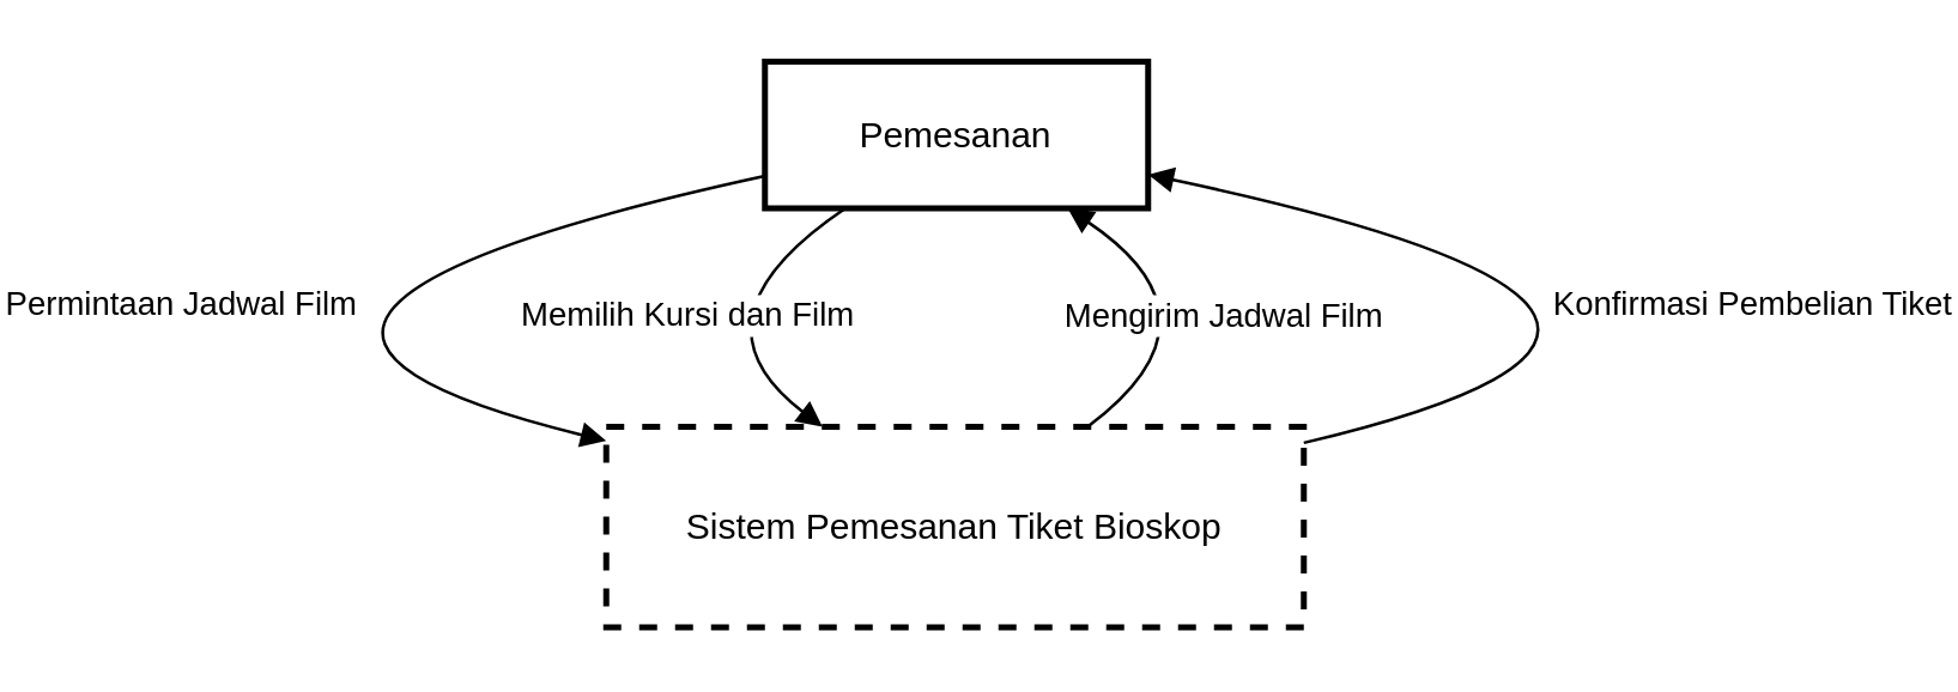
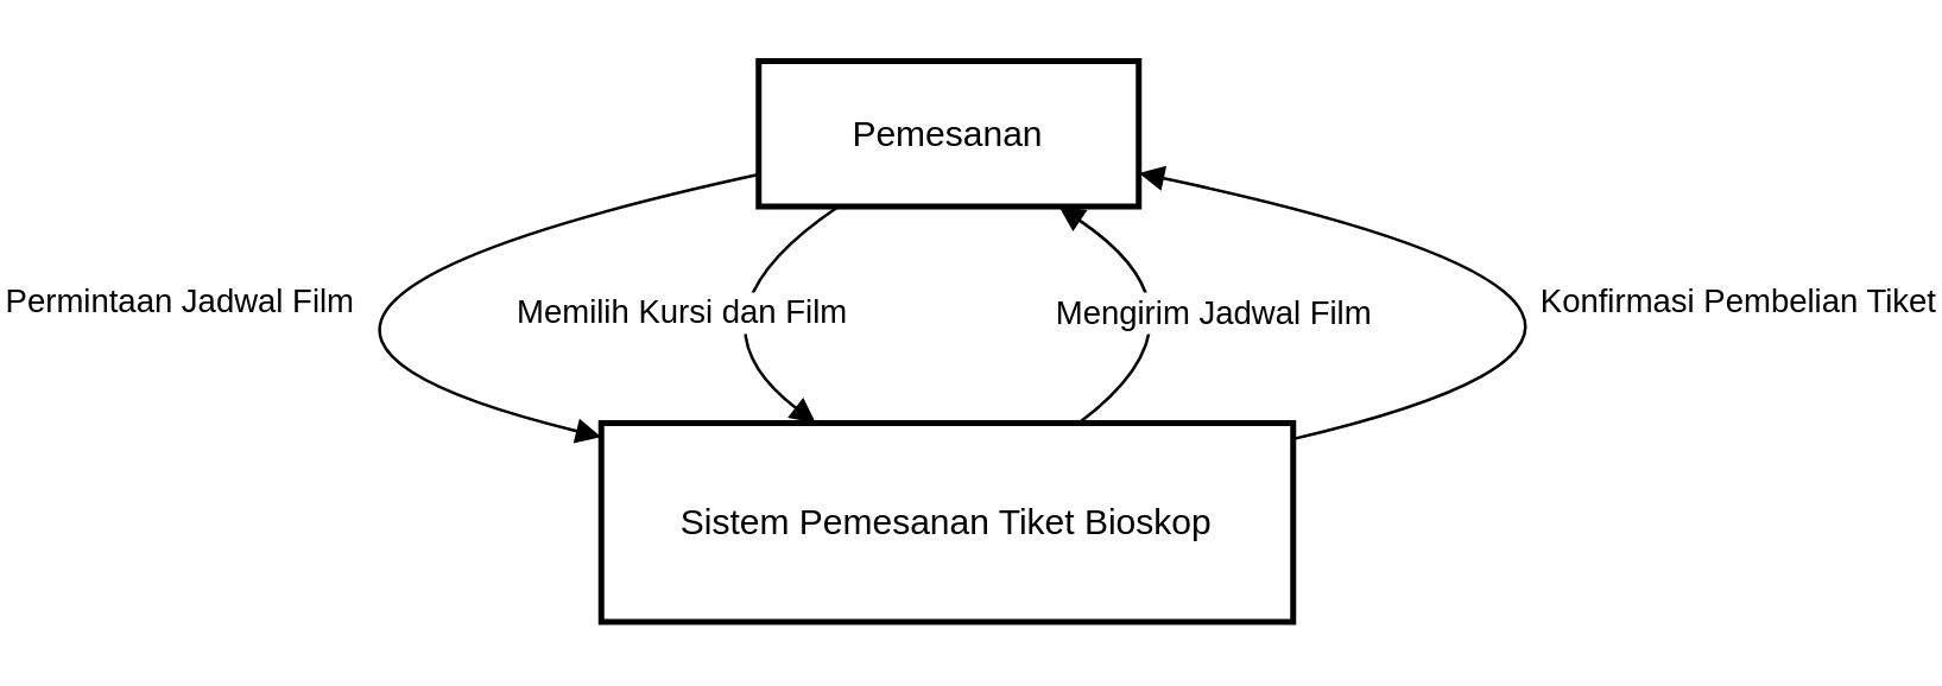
- <mxCell id="3" value="Sistem Pemesanan Tiket Bioskop" style="whiteSpace=wrap;strokeWidth=2;dashed=1;" vertex="1" parent="1"><mxGeometry x="187" y="142" width="233" height="67" as="geometry" /></mxCell>
+ <mxCell id="3" value="Sistem Pemesanan Tiket Bioskop" style="whiteSpace=wrap;strokeWidth=2;" vertex="1" parent="1"><mxGeometry x="187" y="142" width="233" height="67" as="geometry" /></mxCell>
